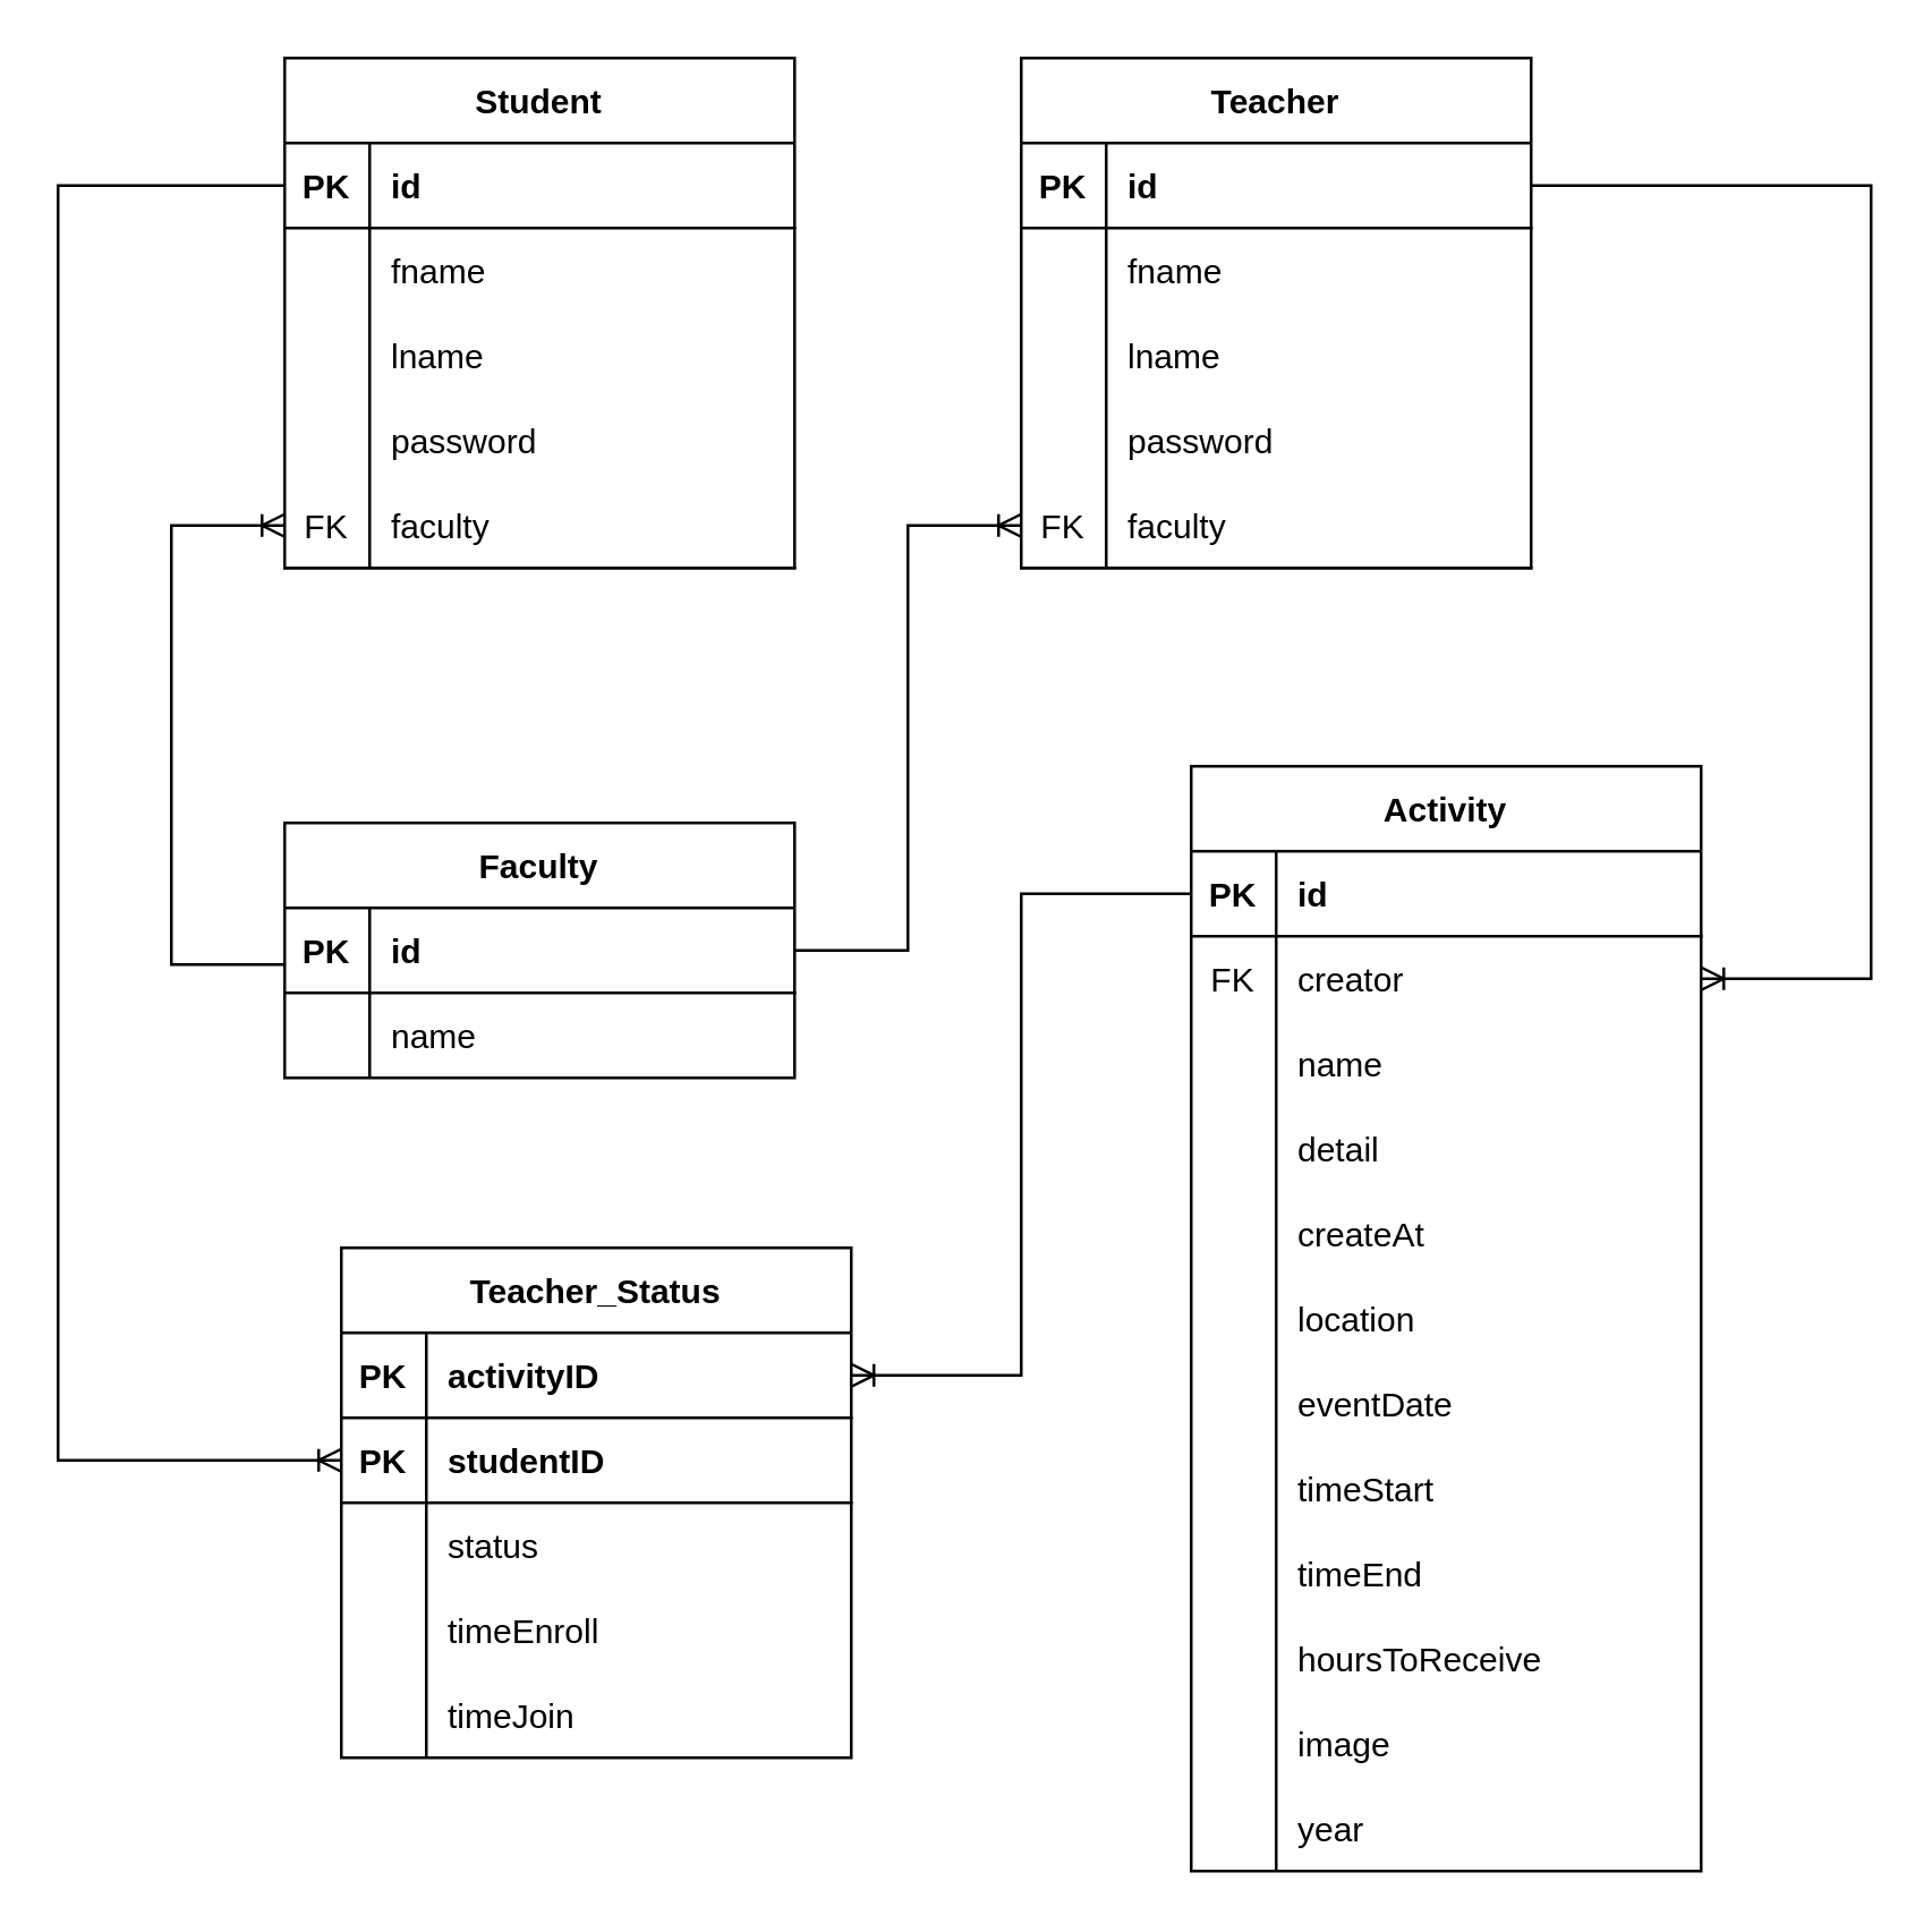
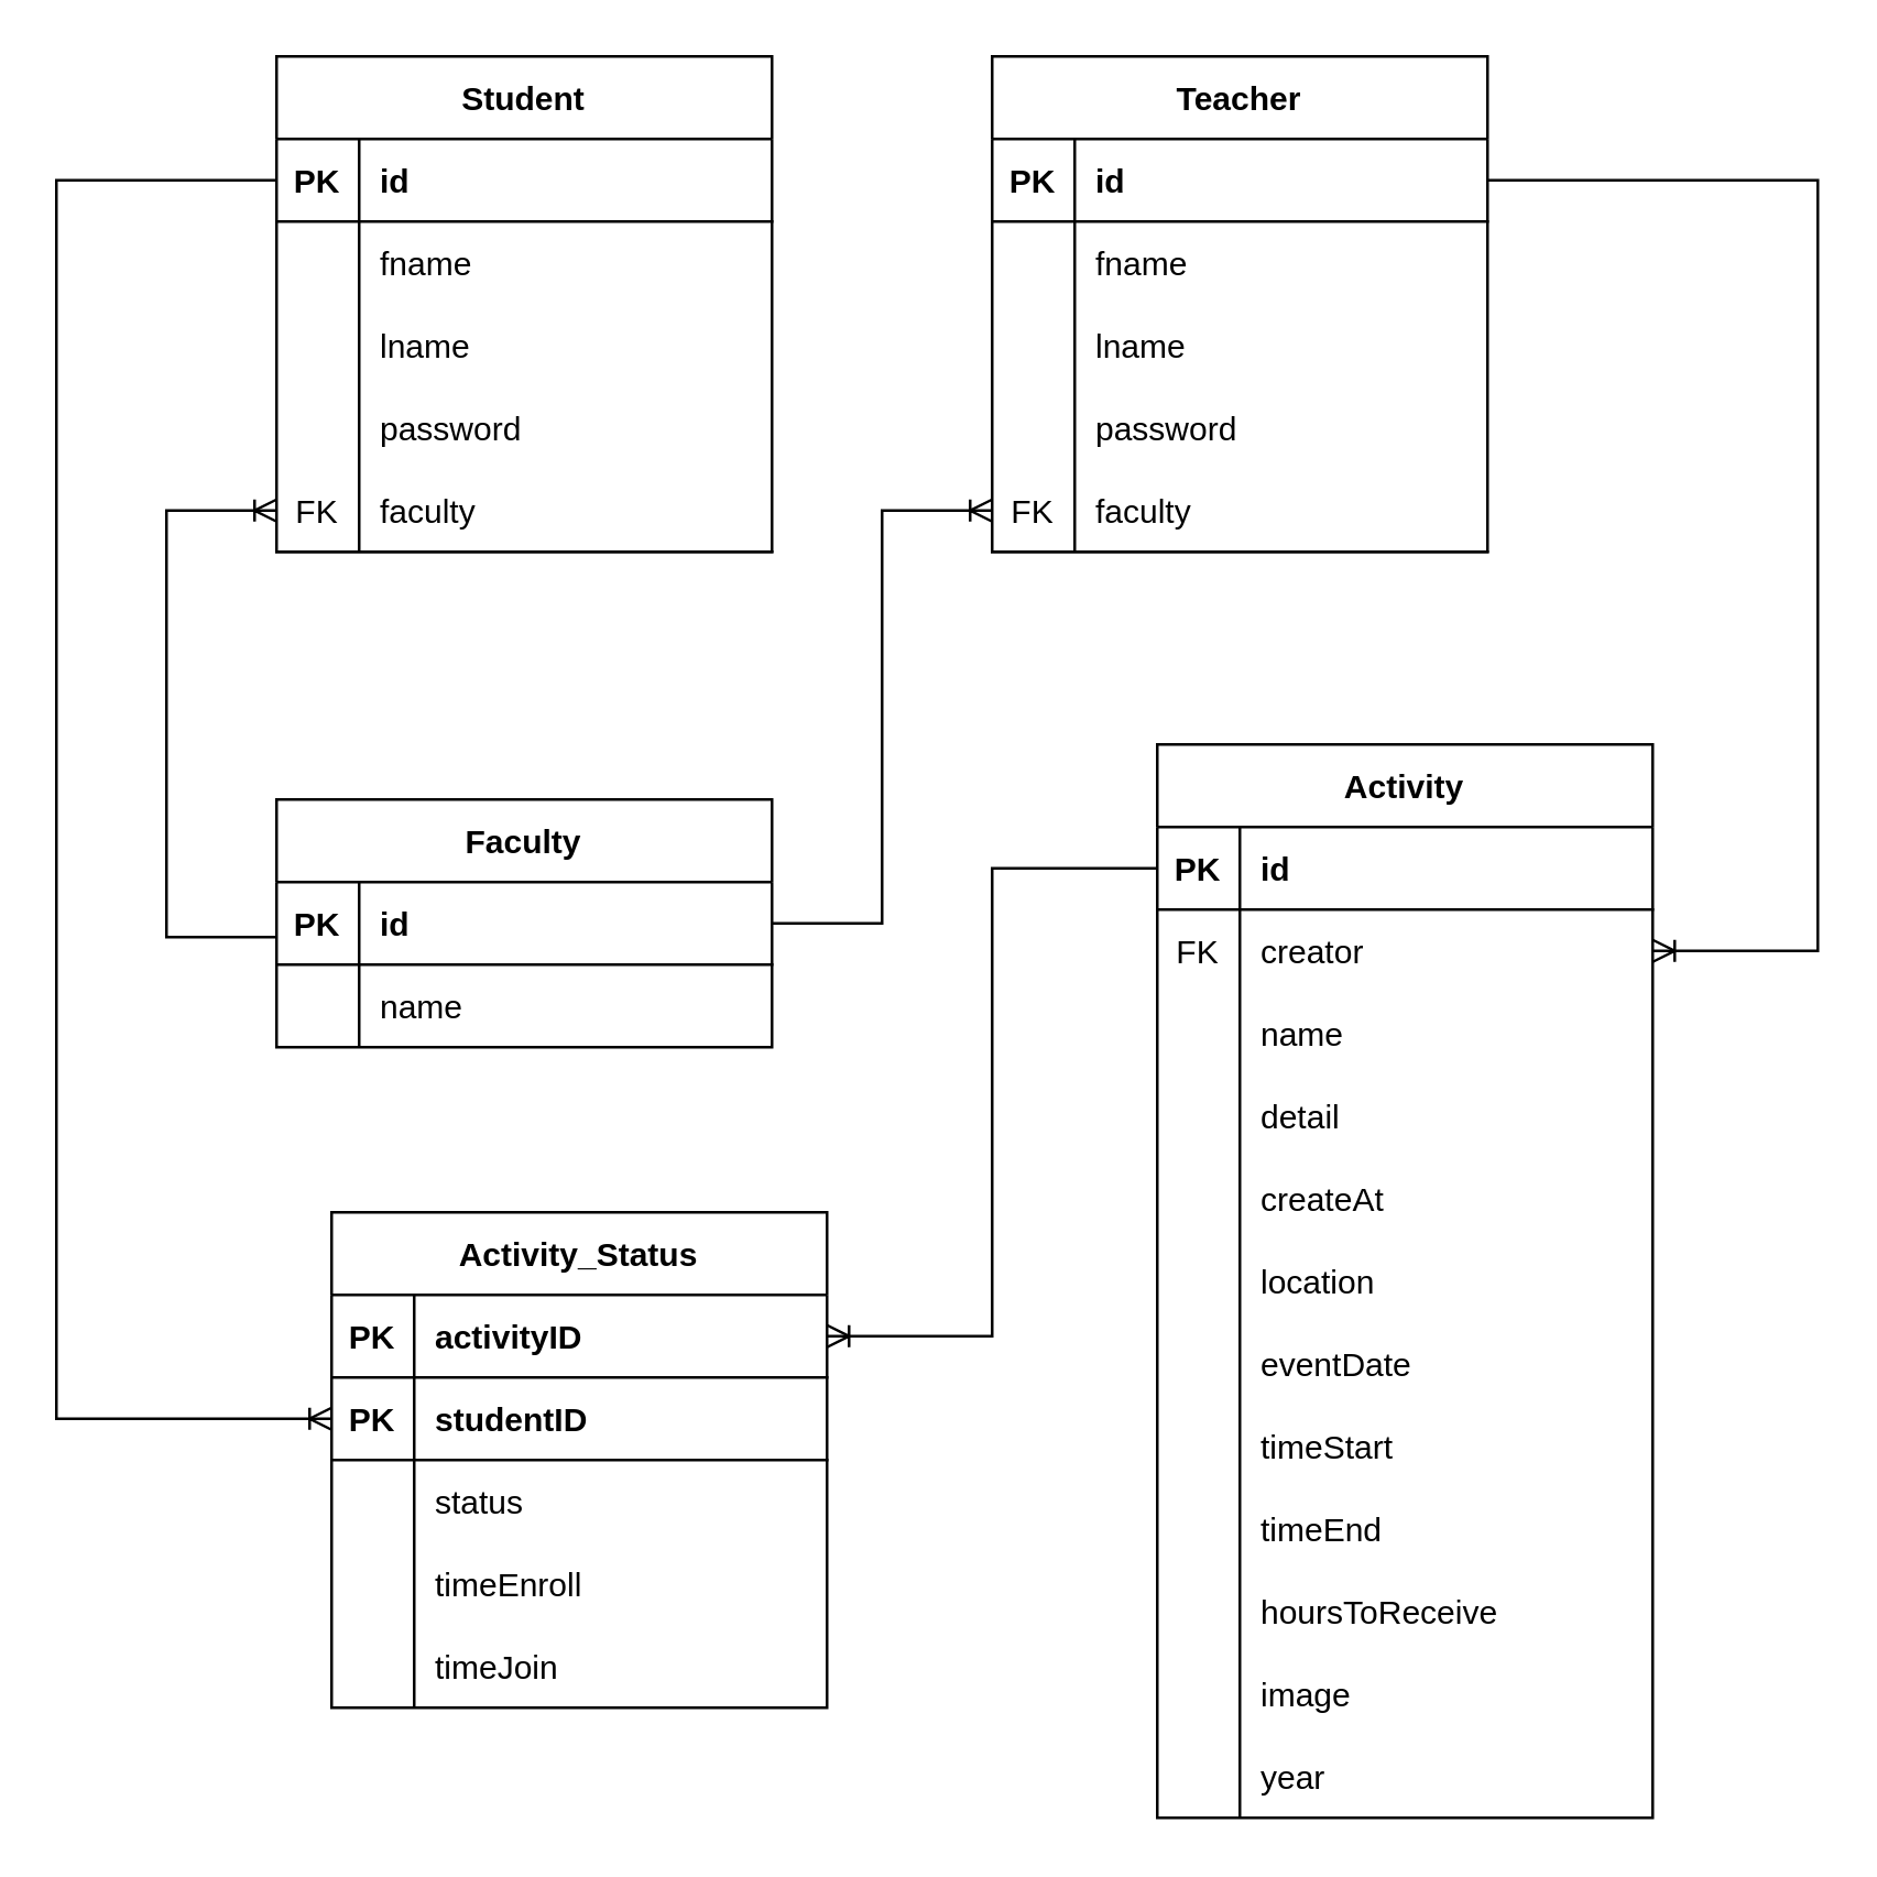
- <mxCell id="41" value="Teacher_Status" style="shape=table;startSize=30;container=1;collapsible=1;childLayout=tableLayout;fixedRows=1;rowLines=0;fontStyle=1;align=center;resizeLast=1;" parent="1" vertex="1"><mxGeometry x="120" y="440" width="180" height="180" as="geometry" /></mxCell>
+ <mxCell id="41" value="Activity_Status" style="shape=table;startSize=30;container=1;collapsible=1;childLayout=tableLayout;fixedRows=1;rowLines=0;fontStyle=1;align=center;resizeLast=1;" parent="1" vertex="1"><mxGeometry x="120" y="440" width="180" height="180" as="geometry" /></mxCell>
